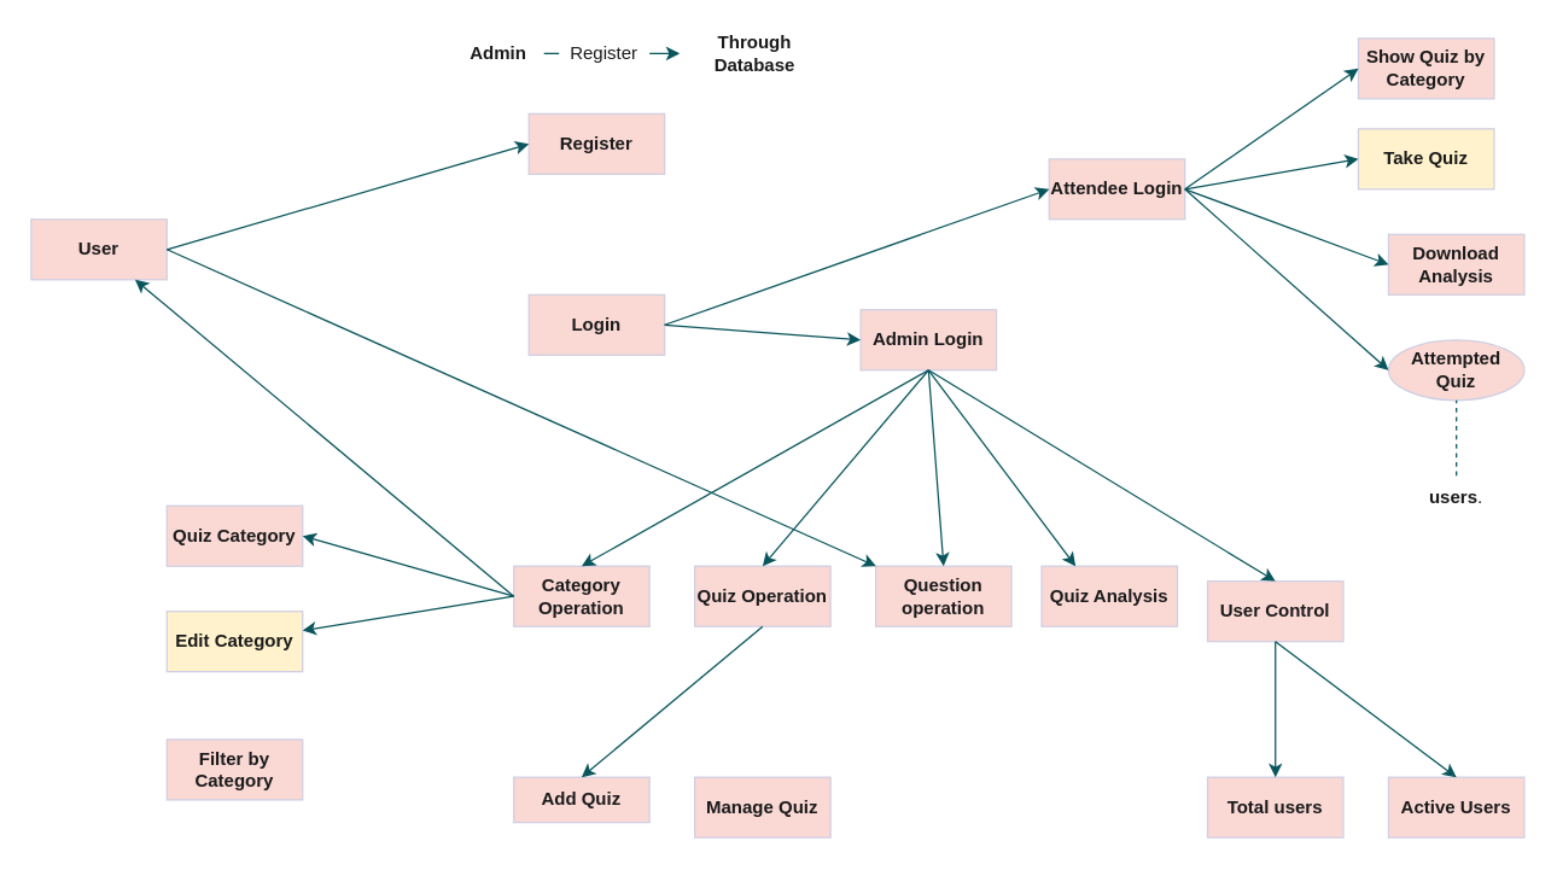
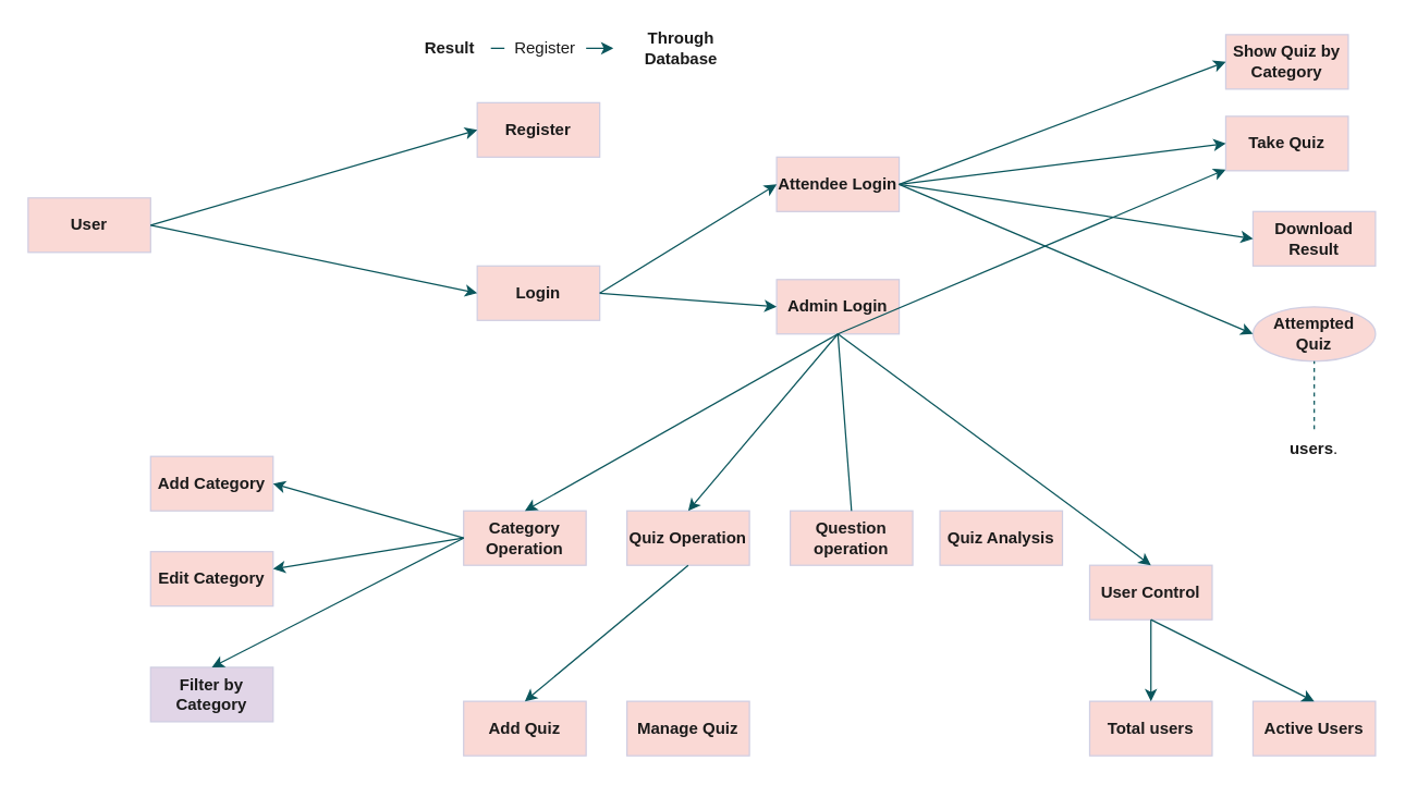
- <mxCell id="29" value="&lt;b&gt;Admin&lt;/b&gt;" style="text;html=1;strokeColor=none;fillColor=none;align=center;verticalAlign=middle;whiteSpace=wrap;rounded=0;fontColor=#1A1A1A;" vertex="1" parent="1"><mxGeometry x="300" y="20" width="60" height="30" as="geometry" /></mxCell>
+ <mxCell id="29" value="&lt;b&gt;Result&lt;/b&gt;" style="text;html=1;strokeColor=none;fillColor=none;align=center;verticalAlign=middle;whiteSpace=wrap;rounded=0;fontColor=#1A1A1A;" vertex="1" parent="1"><mxGeometry x="300" y="20" width="60" height="30" as="geometry" /></mxCell>
- <mxCell id="19" value="&lt;b&gt;Take Quiz&lt;/b&gt;" style="rounded=0;whiteSpace=wrap;html=1;labelBackgroundColor=none;fillColor=#fff2cc;strokeColor=#D0CEE2;fontColor=#1A1A1A;" vertex="1" parent="1"><mxGeometry x="900" y="85" width="90" height="40" as="geometry" /></mxCell>
+ <mxCell id="19" value="&lt;b&gt;Take Quiz&lt;/b&gt;" style="rounded=0;whiteSpace=wrap;html=1;labelBackgroundColor=none;fillColor=#FAD9D5;strokeColor=#D0CEE2;fontColor=#1A1A1A;" vertex="1" parent="1"><mxGeometry x="900" y="85" width="90" height="40" as="geometry" /></mxCell>
- <mxCell id="5" value="&lt;b&gt;Attendee Login&lt;/b&gt;" style="rounded=0;whiteSpace=wrap;html=1;labelBackgroundColor=none;fillColor=#FAD9D5;strokeColor=#D0CEE2;fontColor=#1A1A1A;" vertex="1" parent="1"><mxGeometry x="695" y="105" width="90" height="40" as="geometry" /></mxCell>
+ <mxCell id="5" value="&lt;b&gt;Attendee Login&lt;/b&gt;" style="rounded=0;whiteSpace=wrap;html=1;labelBackgroundColor=none;fillColor=#FAD9D5;strokeColor=#D0CEE2;fontColor=#1A1A1A;" vertex="1" parent="1"><mxGeometry x="570" y="115" width="90" height="40" as="geometry" /></mxCell>
- <mxCell id="20" value="&lt;b&gt;Download Analysis&lt;/b&gt;" style="rounded=0;whiteSpace=wrap;html=1;labelBackgroundColor=none;fillColor=#FAD9D5;strokeColor=#D0CEE2;fontColor=#1A1A1A;" vertex="1" parent="1"><mxGeometry x="920" y="155" width="90" height="40" as="geometry" /></mxCell>
+ <mxCell id="20" value="&lt;b&gt;Download Result&lt;/b&gt;" style="rounded=0;whiteSpace=wrap;html=1;labelBackgroundColor=none;fillColor=#FAD9D5;strokeColor=#D0CEE2;fontColor=#1A1A1A;" vertex="1" parent="1"><mxGeometry x="920" y="155" width="90" height="40" as="geometry" /></mxCell>
- <mxCell id="12" value="" style="endArrow=classic;html=1;rounded=0;exitX=1;exitY=0.5;exitDx=0;exitDy=0;labelBackgroundColor=none;strokeColor=#09555B;fontColor=default;" edge="1" parent="1" source="2" target="9"><mxGeometry width="50" height="50" relative="1" as="geometry"><mxPoint x="630" y="305" as="sourcePoint" /><mxPoint x="680" y="255" as="targetPoint" /></mxGeometry></mxCell>
+ <mxCell id="12" value="" style="endArrow=classic;html=1;rounded=0;exitX=1;exitY=0.5;exitDx=0;exitDy=0;entryX=0;entryY=0.5;entryDx=0;entryDy=0;labelBackgroundColor=none;strokeColor=#09555B;fontColor=default;" edge="1" parent="1" source="2" target="4"><mxGeometry width="50" height="50" relative="1" as="geometry"><mxPoint x="630" y="305" as="sourcePoint" /><mxPoint x="680" y="255" as="targetPoint" /></mxGeometry></mxCell>
- <mxCell id="41" value="" style="endArrow=classic;html=1;rounded=0;labelBackgroundColor=none;strokeColor=#09555B;fontColor=default;exitX=0;exitY=0.5;exitDx=0;exitDy=0;" edge="1" parent="1" source="7" target="2"><mxGeometry width="50" height="50" relative="1" as="geometry"><mxPoint x="360" y="415" as="sourcePoint" /><mxPoint x="220" y="415" as="targetPoint" /></mxGeometry></mxCell>
+ <mxCell id="41" value="" style="endArrow=classic;html=1;rounded=0;entryX=0.5;entryY=0;entryDx=0;entryDy=0;labelBackgroundColor=none;strokeColor=#09555B;fontColor=default;exitX=0;exitY=0.5;exitDx=0;exitDy=0;" edge="1" parent="1" source="7" target="38"><mxGeometry width="50" height="50" relative="1" as="geometry"><mxPoint x="360" y="415" as="sourcePoint" /><mxPoint x="220" y="415" as="targetPoint" /></mxGeometry></mxCell>
- <mxCell id="16" value="" style="endArrow=classic;html=1;rounded=0;exitX=0.5;exitY=1;exitDx=0;exitDy=0;entryX=0.25;entryY=0;entryDx=0;entryDy=0;labelBackgroundColor=none;strokeColor=#09555B;fontColor=default;" edge="1" parent="1" source="6" target="10"><mxGeometry width="50" height="50" relative="1" as="geometry"><mxPoint x="545" y="295" as="sourcePoint" /><mxPoint x="545" y="345" as="targetPoint" /></mxGeometry></mxCell>
+ <mxCell id="16" value="" style="endArrow=classic;html=1;rounded=0;exitX=0.5;exitY=1;exitDx=0;exitDy=0;labelBackgroundColor=none;strokeColor=#09555B;fontColor=default;" edge="1" parent="1" source="6" target="19"><mxGeometry width="50" height="50" relative="1" as="geometry"><mxPoint x="545" y="295" as="sourcePoint" /><mxPoint x="545" y="345" as="targetPoint" /></mxGeometry></mxCell>
- <mxCell id="37" value="&lt;b&gt;Quiz Category&lt;/b&gt;" style="rounded=0;whiteSpace=wrap;html=1;labelBackgroundColor=none;fillColor=#FAD9D5;strokeColor=#D0CEE2;fontColor=#1A1A1A;" vertex="1" parent="1"><mxGeometry x="110" y="335" width="90" height="40" as="geometry" /></mxCell>
+ <mxCell id="37" value="&lt;b&gt;Add Category&lt;/b&gt;" style="rounded=0;whiteSpace=wrap;html=1;labelBackgroundColor=none;fillColor=#FAD9D5;strokeColor=#D0CEE2;fontColor=#1A1A1A;" vertex="1" parent="1"><mxGeometry x="110" y="335" width="90" height="40" as="geometry" /></mxCell>
- <mxCell id="14" value="" style="endArrow=classic;html=1;rounded=0;exitX=0.5;exitY=1;exitDx=0;exitDy=0;entryX=0.5;entryY=0;entryDx=0;entryDy=0;labelBackgroundColor=none;strokeColor=#09555B;fontColor=default;" edge="1" parent="1" source="6" target="9"><mxGeometry width="50" height="50" relative="1" as="geometry"><mxPoint x="525" y="275" as="sourcePoint" /><mxPoint x="525" y="325" as="targetPoint" /></mxGeometry></mxCell>
+ <mxCell id="14" value="" style="endArrow=none;html=1;rounded=0;exitX=0.5;exitY=1;exitDx=0;exitDy=0;entryX=0.5;entryY=0;entryDx=0;entryDy=0;labelBackgroundColor=none;strokeColor=#09555B;fontColor=default;" edge="1" parent="1" source="6" target="9"><mxGeometry width="50" height="50" relative="1" as="geometry"><mxPoint x="525" y="275" as="sourcePoint" /><mxPoint x="525" y="325" as="targetPoint" /></mxGeometry></mxCell>
- <mxCell id="34" value="&lt;b&gt;User Control&lt;/b&gt;" style="rounded=0;whiteSpace=wrap;html=1;labelBackgroundColor=none;fillColor=#FAD9D5;strokeColor=#D0CEE2;fontColor=#1A1A1A;" vertex="1" parent="1"><mxGeometry x="800" y="385" width="90" height="40" as="geometry" /></mxCell>
+ <mxCell id="34" value="&lt;b&gt;User Control&lt;/b&gt;" style="rounded=0;whiteSpace=wrap;html=1;labelBackgroundColor=none;fillColor=#FAD9D5;strokeColor=#D0CEE2;fontColor=#1A1A1A;" vertex="1" parent="1"><mxGeometry x="800" y="415" width="90" height="40" as="geometry" /></mxCell>
- <mxCell id="36" value="&lt;b&gt;Edit Category&lt;/b&gt;" style="rounded=0;whiteSpace=wrap;html=1;labelBackgroundColor=none;fillColor=#fff2cc;strokeColor=#D0CEE2;fontColor=#1A1A1A;" vertex="1" parent="1"><mxGeometry x="110" y="405" width="90" height="40" as="geometry" /></mxCell>
+ <mxCell id="36" value="&lt;b&gt;Edit Category&lt;/b&gt;" style="rounded=0;whiteSpace=wrap;html=1;labelBackgroundColor=none;fillColor=#FAD9D5;strokeColor=#D0CEE2;fontColor=#1A1A1A;" vertex="1" parent="1"><mxGeometry x="110" y="405" width="90" height="40" as="geometry" /></mxCell>
- <mxCell id="38" value="&lt;b&gt;Filter by Category&lt;/b&gt;" style="rounded=0;whiteSpace=wrap;html=1;labelBackgroundColor=none;fillColor=#FAD9D5;strokeColor=#D0CEE2;fontColor=#1A1A1A;" vertex="1" parent="1"><mxGeometry x="110" y="490" width="90" height="40" as="geometry" /></mxCell>
+ <mxCell id="38" value="&lt;b&gt;Filter by Category&lt;/b&gt;" style="rounded=0;whiteSpace=wrap;html=1;labelBackgroundColor=none;fillColor=#e1d5e7;strokeColor=#D0CEE2;fontColor=#1A1A1A;" vertex="1" parent="1"><mxGeometry x="110" y="490" width="90" height="40" as="geometry" /></mxCell>
- <mxCell id="42" value="&lt;b&gt;Add Quiz&lt;/b&gt;" style="rounded=0;whiteSpace=wrap;html=1;labelBackgroundColor=none;fillColor=#FAD9D5;strokeColor=#D0CEE2;fontColor=#1A1A1A;" vertex="1" parent="1"><mxGeometry x="340" y="515" width="90" height="30" as="geometry" /></mxCell>
+ <mxCell id="42" value="&lt;b&gt;Add Quiz&lt;/b&gt;" style="rounded=0;whiteSpace=wrap;html=1;labelBackgroundColor=none;fillColor=#FAD9D5;strokeColor=#D0CEE2;fontColor=#1A1A1A;" vertex="1" parent="1"><mxGeometry x="340" y="515" width="90" height="40" as="geometry" /></mxCell>
